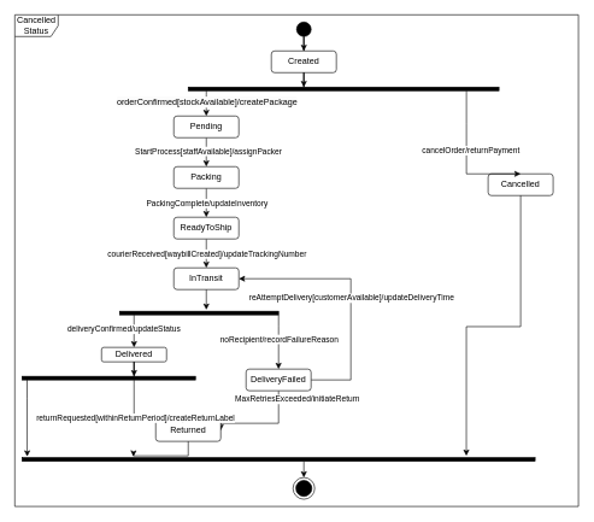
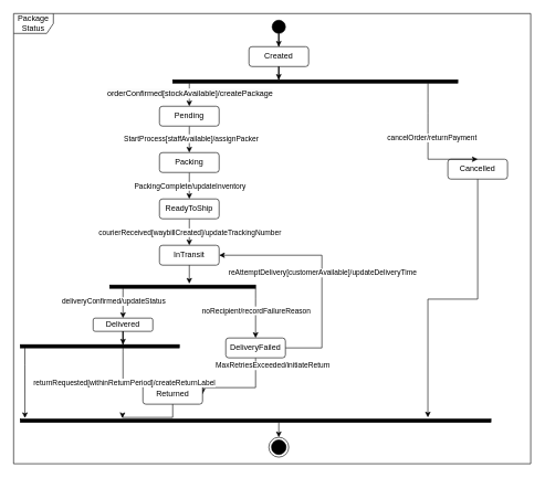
- <mxCell id="28" value="Cancelled Status" style="shape=umlFrame;whiteSpace=wrap;html=1;pointerEvents=0;" vertex="1" parent="1"><mxGeometry x="20" y="20" width="780" height="680" as="geometry" /></mxCell>
+ <mxCell id="28" value="Package Status" style="shape=umlFrame;whiteSpace=wrap;html=1;pointerEvents=0;" vertex="1" parent="1"><mxGeometry x="20" y="20" width="780" height="680" as="geometry" /></mxCell>
